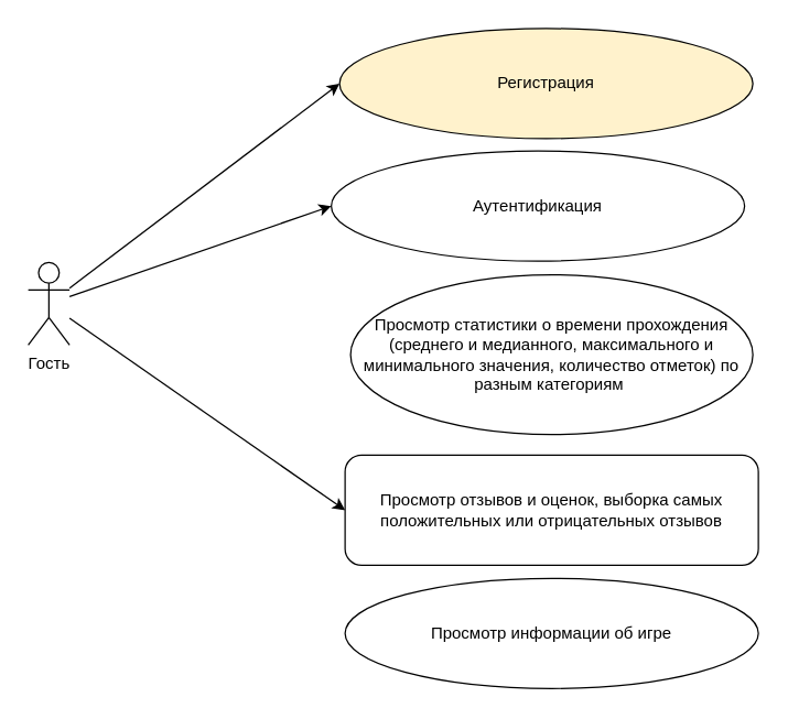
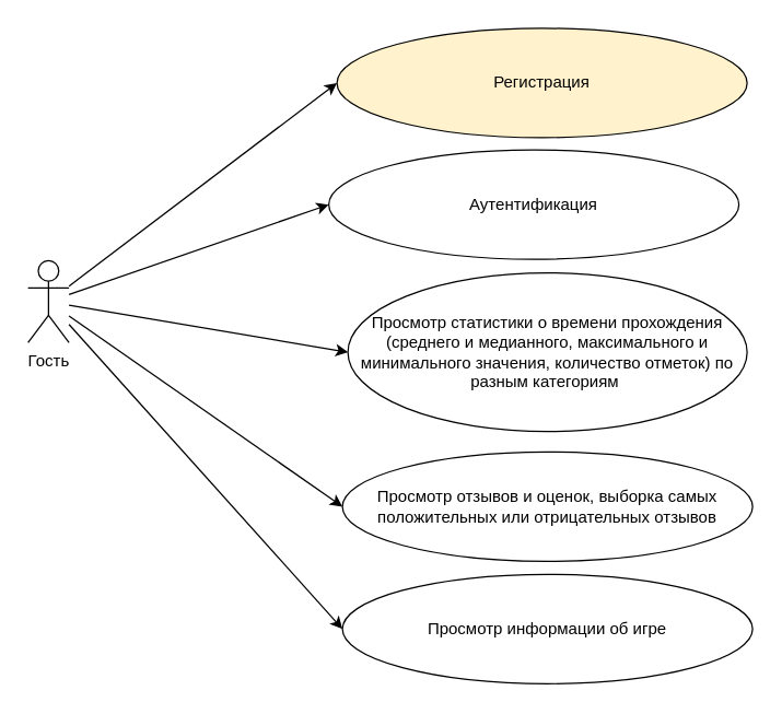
+ <mxCell id="4" style="edgeStyle=none;rounded=0;orthogonalLoop=1;jettySize=auto;html=1;entryX=0;entryY=0.5;entryDx=0;entryDy=0;" parent="1" source="6" target="8" edge="1"><mxGeometry relative="1" as="geometry" /></mxCell>
+ <mxCell id="11" style="edgeStyle=none;rounded=0;orthogonalLoop=1;jettySize=auto;html=1;entryX=0;entryY=0.5;entryDx=0;entryDy=0;" parent="1" source="6" target="12" edge="1"><mxGeometry relative="1" as="geometry"><mxPoint x="50" y="319.995" as="sourcePoint" /></mxGeometry></mxCell>
- <mxCell id="10" value="Просмотр отзывов и оценок, выборка самых положительных или отрицательных отзывов" style="whiteSpace=wrap;html=1;rounded=1;" parent="1" vertex="1"><mxGeometry x="250" y="330" width="300" height="80" as="geometry" /></mxCell>
+ <mxCell id="10" value="Просмотр отзывов и оценок, выборка самых положительных или отрицательных отзывов" style="ellipse;whiteSpace=wrap;html=1;" parent="1" vertex="1"><mxGeometry x="250" y="330" width="300" height="80" as="geometry" /></mxCell>
